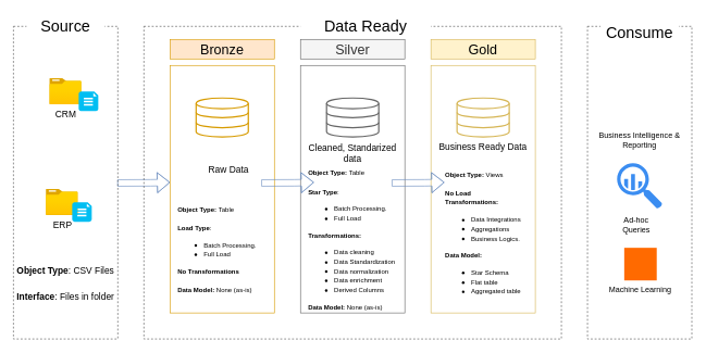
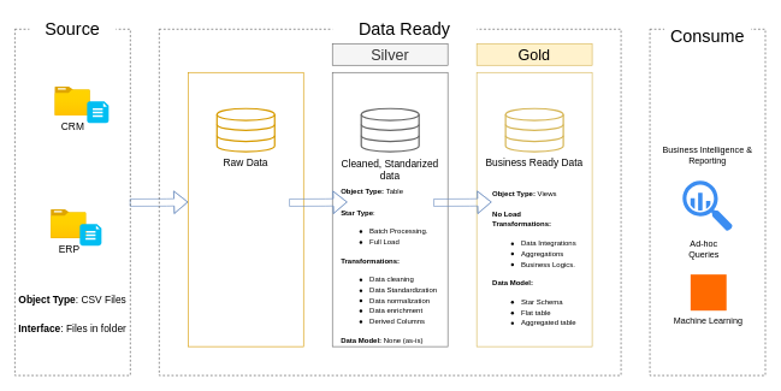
- <mxCell id="16" value="&lt;font style=&quot;font-size: 21px;&quot;&gt;Bronze&lt;/font&gt;" style="rounded=0;whiteSpace=wrap;html=1;strokeColor=#d79b00;fillColor=#ffe6cc;" vertex="1" parent="13"><mxGeometry x="40" y="40" width="160" height="30" as="geometry" /></mxCell>
- <mxCell id="27" value="&lt;font style=&quot;font-size: 14px;&quot;&gt;Raw Data&lt;/font&gt;" style="text;html=1;align=center;verticalAlign=middle;whiteSpace=wrap;rounded=0;" vertex="1" parent="13"><mxGeometry x="80" y="225" width="100" height="30" as="geometry" /></mxCell>
+ <mxCell id="27" value="&lt;font style=&quot;font-size: 14px;&quot;&gt;Raw Data&lt;/font&gt;" style="text;html=1;align=center;verticalAlign=middle;whiteSpace=wrap;rounded=0;" vertex="1" parent="13"><mxGeometry x="70" y="190" width="100" height="30" as="geometry" /></mxCell>
- <mxCell id="30" value="&lt;font style=&quot;font-size: 10px;&quot;&gt;&lt;b style=&quot;&quot;&gt;Object Type: &lt;/b&gt;Table&lt;/font&gt;&lt;div&gt;&lt;font style=&quot;font-size: 10px;&quot;&gt;&lt;br&gt;&lt;/font&gt;&lt;/div&gt;&lt;div&gt;&lt;font style=&quot;font-size: 10px;&quot;&gt;&lt;b&gt;Load Type&lt;/b&gt;:&lt;/font&gt;&lt;/div&gt;&lt;div&gt;&lt;ul&gt;&lt;li&gt;&lt;font style=&quot;font-size: 10px;&quot;&gt;Batch Processing.&lt;/font&gt;&lt;/li&gt;&lt;li&gt;&lt;font style=&quot;font-size: 10px;&quot;&gt;Full Load&lt;/font&gt;&lt;/li&gt;&lt;/ul&gt;&lt;div&gt;&lt;b&gt;&lt;font style=&quot;font-size: 10px;&quot;&gt;No Transformations&lt;/font&gt;&lt;/b&gt;&lt;/div&gt;&lt;/div&gt;&lt;div&gt;&lt;b&gt;&lt;font style=&quot;font-size: 10px;&quot;&gt;&lt;br&gt;&lt;/font&gt;&lt;/b&gt;&lt;/div&gt;&lt;div&gt;&lt;font style=&quot;font-size: 10px;&quot;&gt;&lt;b&gt;Data Model: &lt;/b&gt;None (as-is)&lt;/font&gt;&lt;/div&gt;&lt;div&gt;&lt;br&gt;&lt;/div&gt;" style="text;html=1;align=left;verticalAlign=middle;whiteSpace=wrap;rounded=0;" vertex="1" parent="13"><mxGeometry x="50" y="290" width="140" height="160" as="geometry" /></mxCell>
